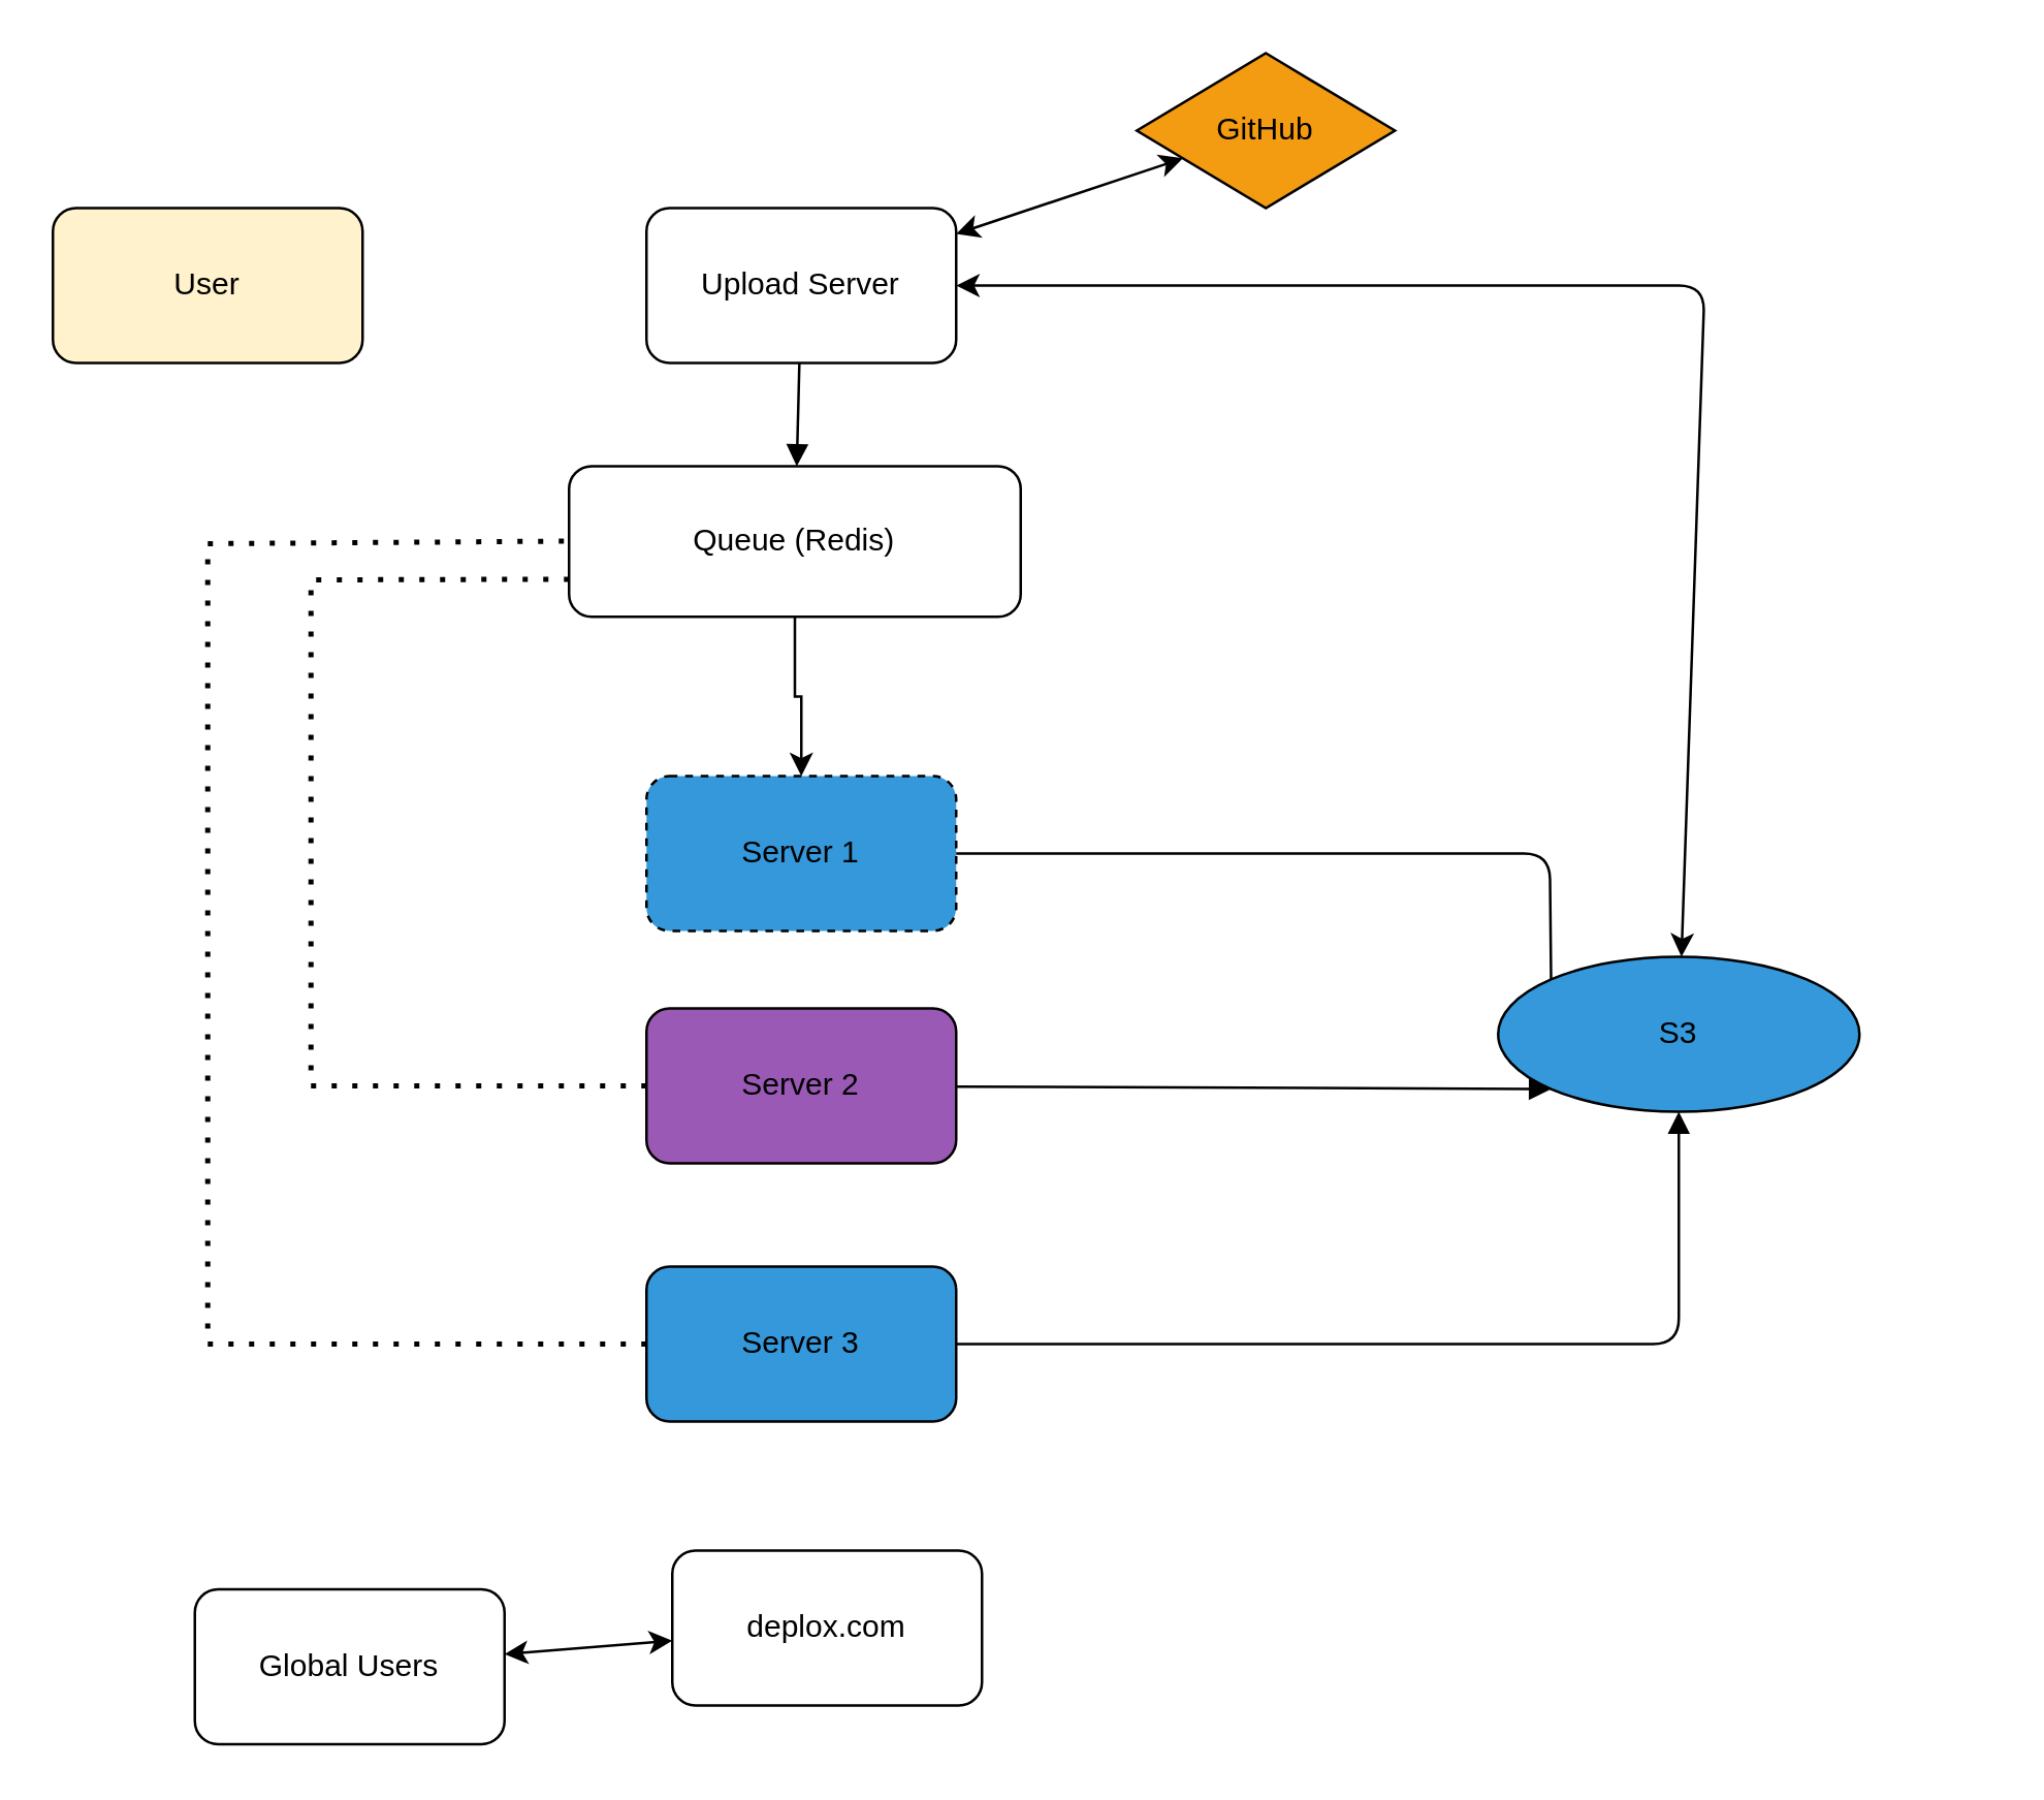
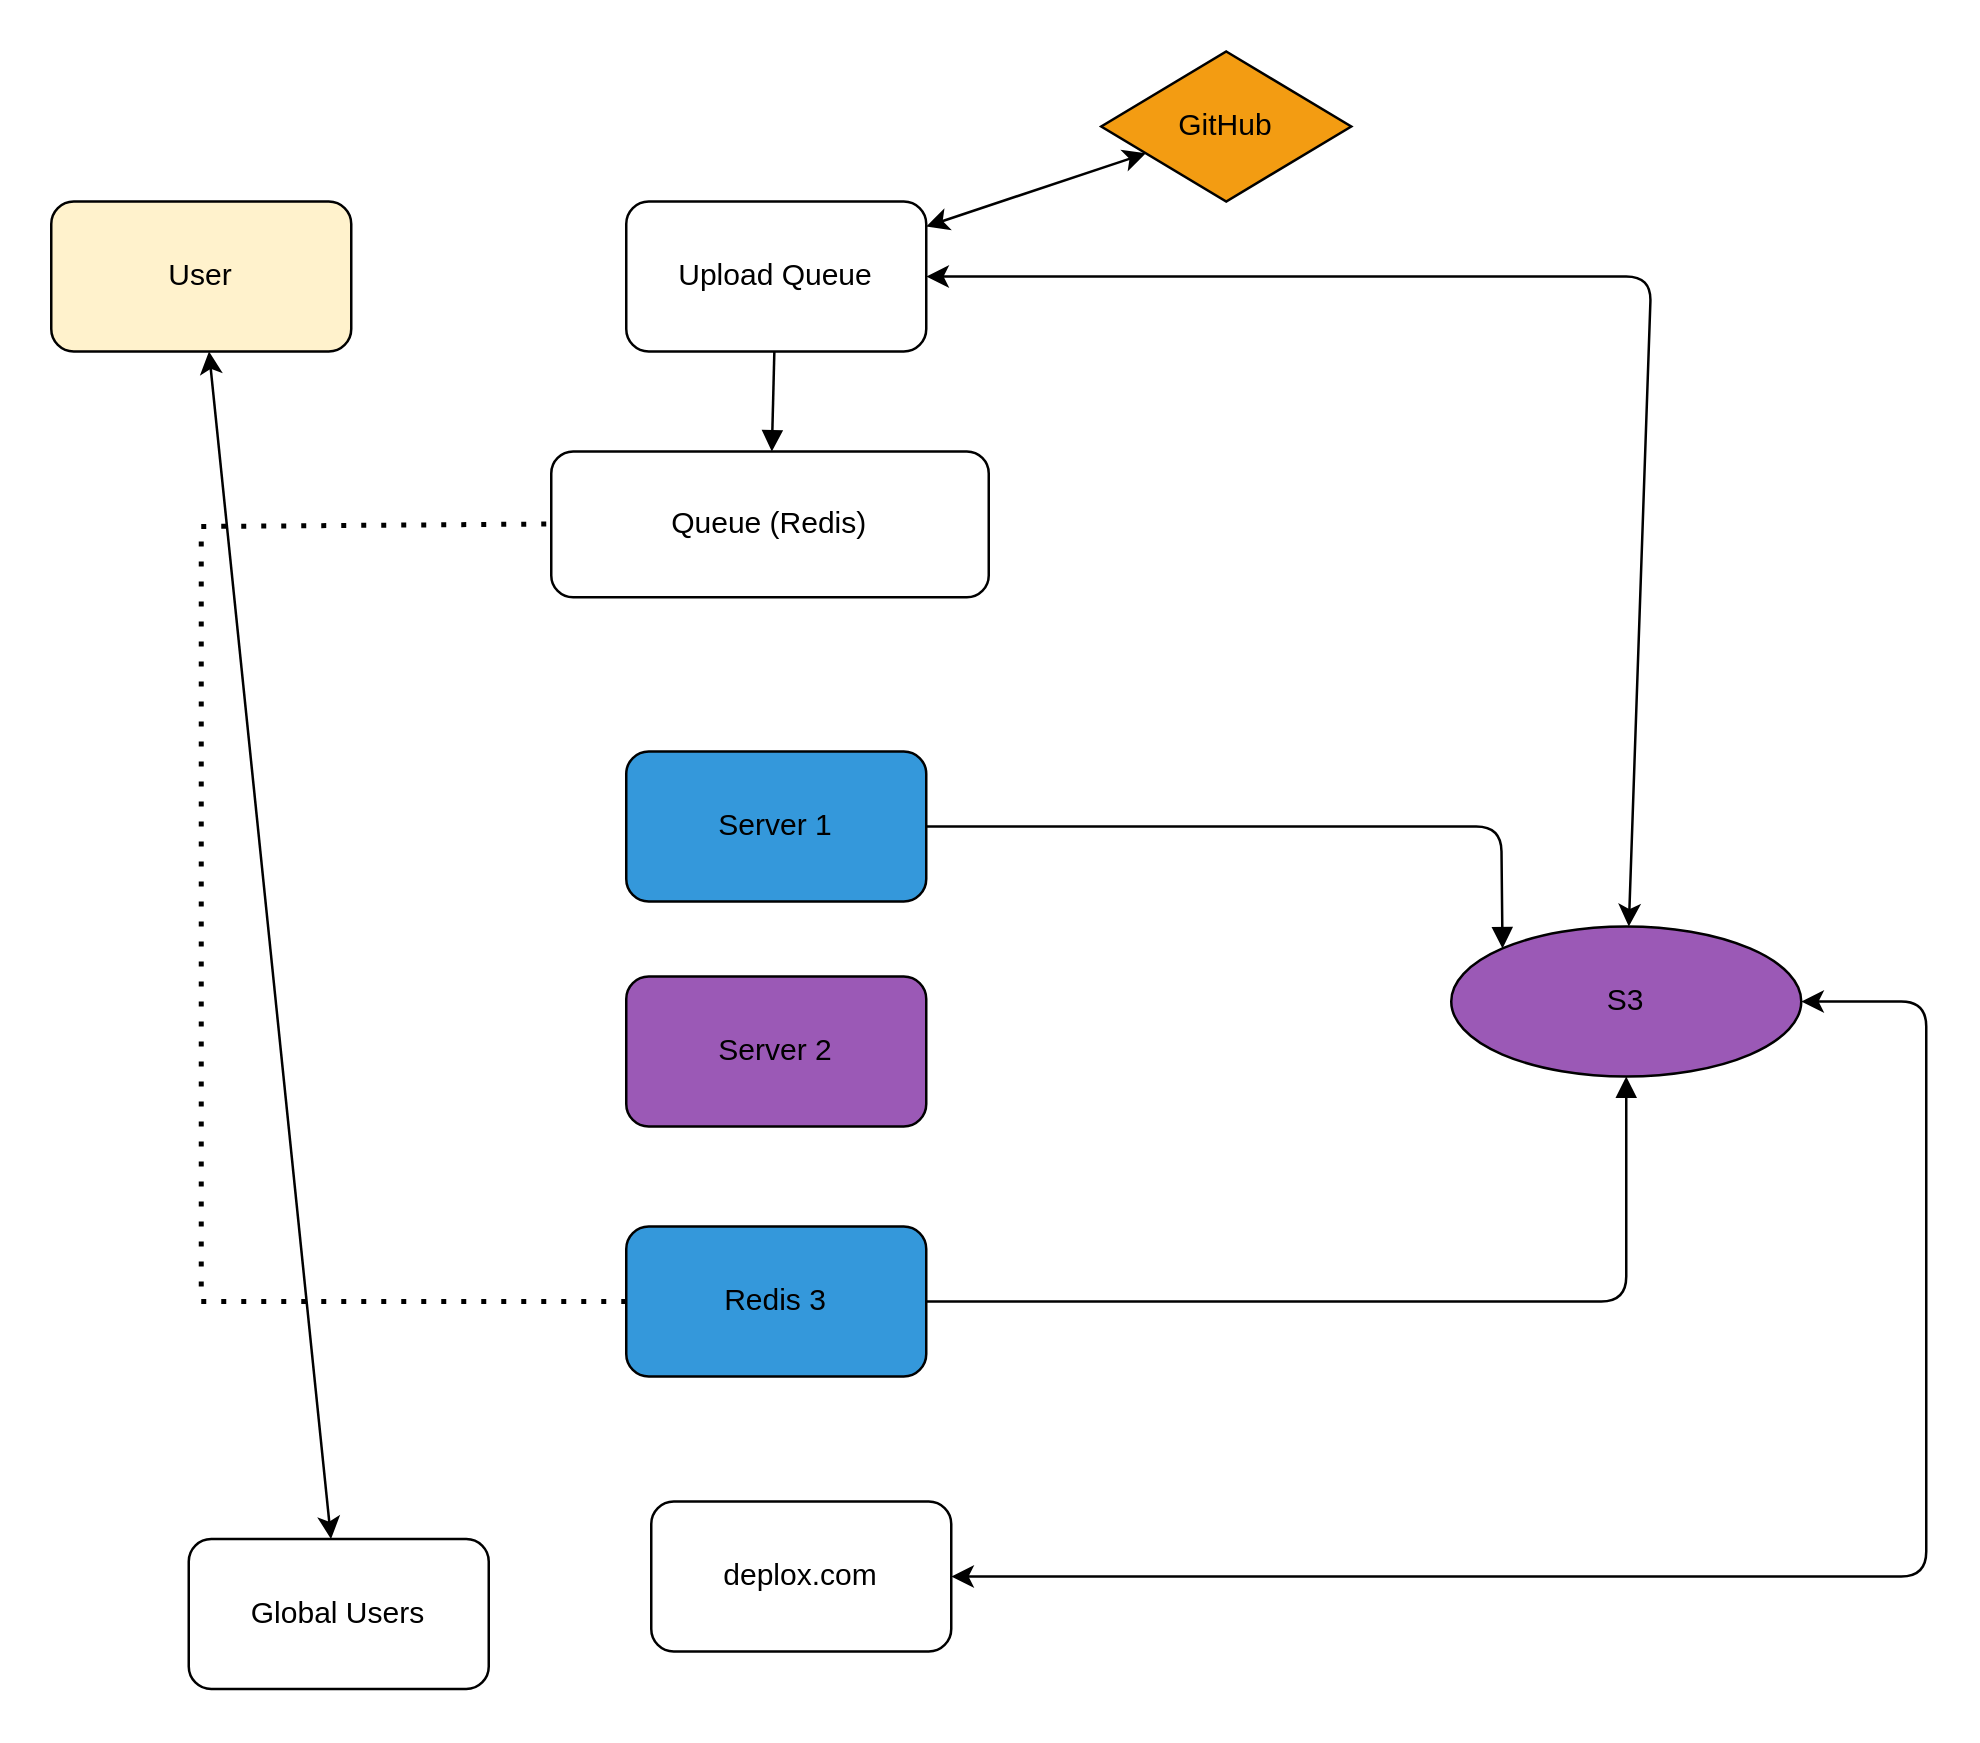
- <mxCell id="3" value="Upload Server" style="rounded=1;whiteSpace=wrap;html=1;" parent="1" vertex="1"><mxGeometry x="250" y="80" width="120" height="60" as="geometry" /></mxCell>
+ <mxCell id="3" value="Upload Queue" style="rounded=1;whiteSpace=wrap;html=1;" parent="1" vertex="1"><mxGeometry x="250" y="80" width="120" height="60" as="geometry" /></mxCell>
- <mxCell id="6" value="" style="edgeStyle=orthogonalEdgeStyle;rounded=0;orthogonalLoop=1;jettySize=auto;html=1;" parent="1" source="7" target="11" edge="1"><mxGeometry relative="1" as="geometry" /></mxCell>
- <mxCell id="11" value="Server 1" style="rounded=1;whiteSpace=wrap;html=1;fillColor=#3498db;dashed=1;" parent="1" vertex="1"><mxGeometry x="250" y="300" width="120" height="60" as="geometry" /></mxCell>
+ <mxCell id="11" value="Server 1" style="rounded=1;whiteSpace=wrap;html=1;fillColor=#3498db" parent="1" vertex="1"><mxGeometry x="250" y="300" width="120" height="60" as="geometry" /></mxCell>
- <mxCell id="14" style="endArrow=none;entryX=0;entryY=0;entryDx=0;entryDy=0;" parent="1" source="11" target="5" edge="1"><mxGeometry relative="1" as="geometry"><Array as="points"><mxPoint x="600" y="330" /></Array><mxPoint x="380" y="310" as="sourcePoint" /></mxGeometry></mxCell>
+ <mxCell id="14" style="endArrow=block;entryX=0;entryY=0;entryDx=0;entryDy=0;" parent="1" source="11" target="5" edge="1"><mxGeometry relative="1" as="geometry"><Array as="points"><mxPoint x="600" y="330" /></Array><mxPoint x="380" y="310" as="sourcePoint" /></mxGeometry></mxCell>
- <mxCell id="5" value="S3" style="ellipse;whiteSpace=wrap;html=1;fillColor=#3498db;" parent="1" vertex="1"><mxGeometry x="580" y="370" width="140" height="60" as="geometry" /></mxCell>
+ <mxCell id="5" value="S3" style="ellipse;whiteSpace=wrap;html=1;fillColor=#9b59b6" parent="1" vertex="1"><mxGeometry x="580" y="370" width="140" height="60" as="geometry" /></mxCell>
- <mxCell id="22" value="" style="endArrow=none;dashed=1;html=1;dashPattern=1 3;strokeWidth=2;rounded=0;entryX=0;entryY=0.75;entryDx=0;entryDy=0;exitX=0;exitY=0.5;exitDx=0;exitDy=0;" edge="1" parent="1" source="12" target="7"><mxGeometry width="50" height="50" relative="1" as="geometry"><mxPoint x="340" y="410" as="sourcePoint" /><mxPoint x="390" y="360" as="targetPoint" /><Array as="points"><mxPoint x="120" y="420" /><mxPoint x="120" y="224" /></Array></mxGeometry></mxCell>
- <mxCell id="15" style="endArrow=block;entryX=0;entryY=1;entryDx=0;entryDy=0;" parent="1" source="12" target="5" edge="1"><mxGeometry relative="1" as="geometry" /></mxCell>
- <mxCell id="13" value="Server 3" style="rounded=1;whiteSpace=wrap;html=1;fillColor=#3498db" parent="1" vertex="1"><mxGeometry x="250" y="490" width="120" height="60" as="geometry" /></mxCell>
+ <mxCell id="13" value="Redis 3" style="rounded=1;whiteSpace=wrap;html=1;fillColor=#3498db" parent="1" vertex="1"><mxGeometry x="250" y="490" width="120" height="60" as="geometry" /></mxCell>
+ <mxCell id="20" style="endArrow=classic;entryX=1;entryY=0.5;entryDx=0;entryDy=0;startArrow=classic;html=1;" parent="1" source="18" target="5" edge="1"><mxGeometry relative="1" as="geometry"><mxPoint x="420" y="630" as="targetPoint" /><Array as="points"><mxPoint x="770" y="630" /><mxPoint x="770" y="400" /></Array></mxGeometry></mxCell>
- <mxCell id="19" style="endArrow=classic;startArrow=classic;html=1;" parent="1" source="17" target="18" edge="1"><mxGeometry relative="1" as="geometry" /></mxCell>
+ <mxCell id="19" style="endArrow=classic;startArrow=classic;html=1;" parent="1" source="17" target="2" edge="1"><mxGeometry relative="1" as="geometry" /></mxCell>
